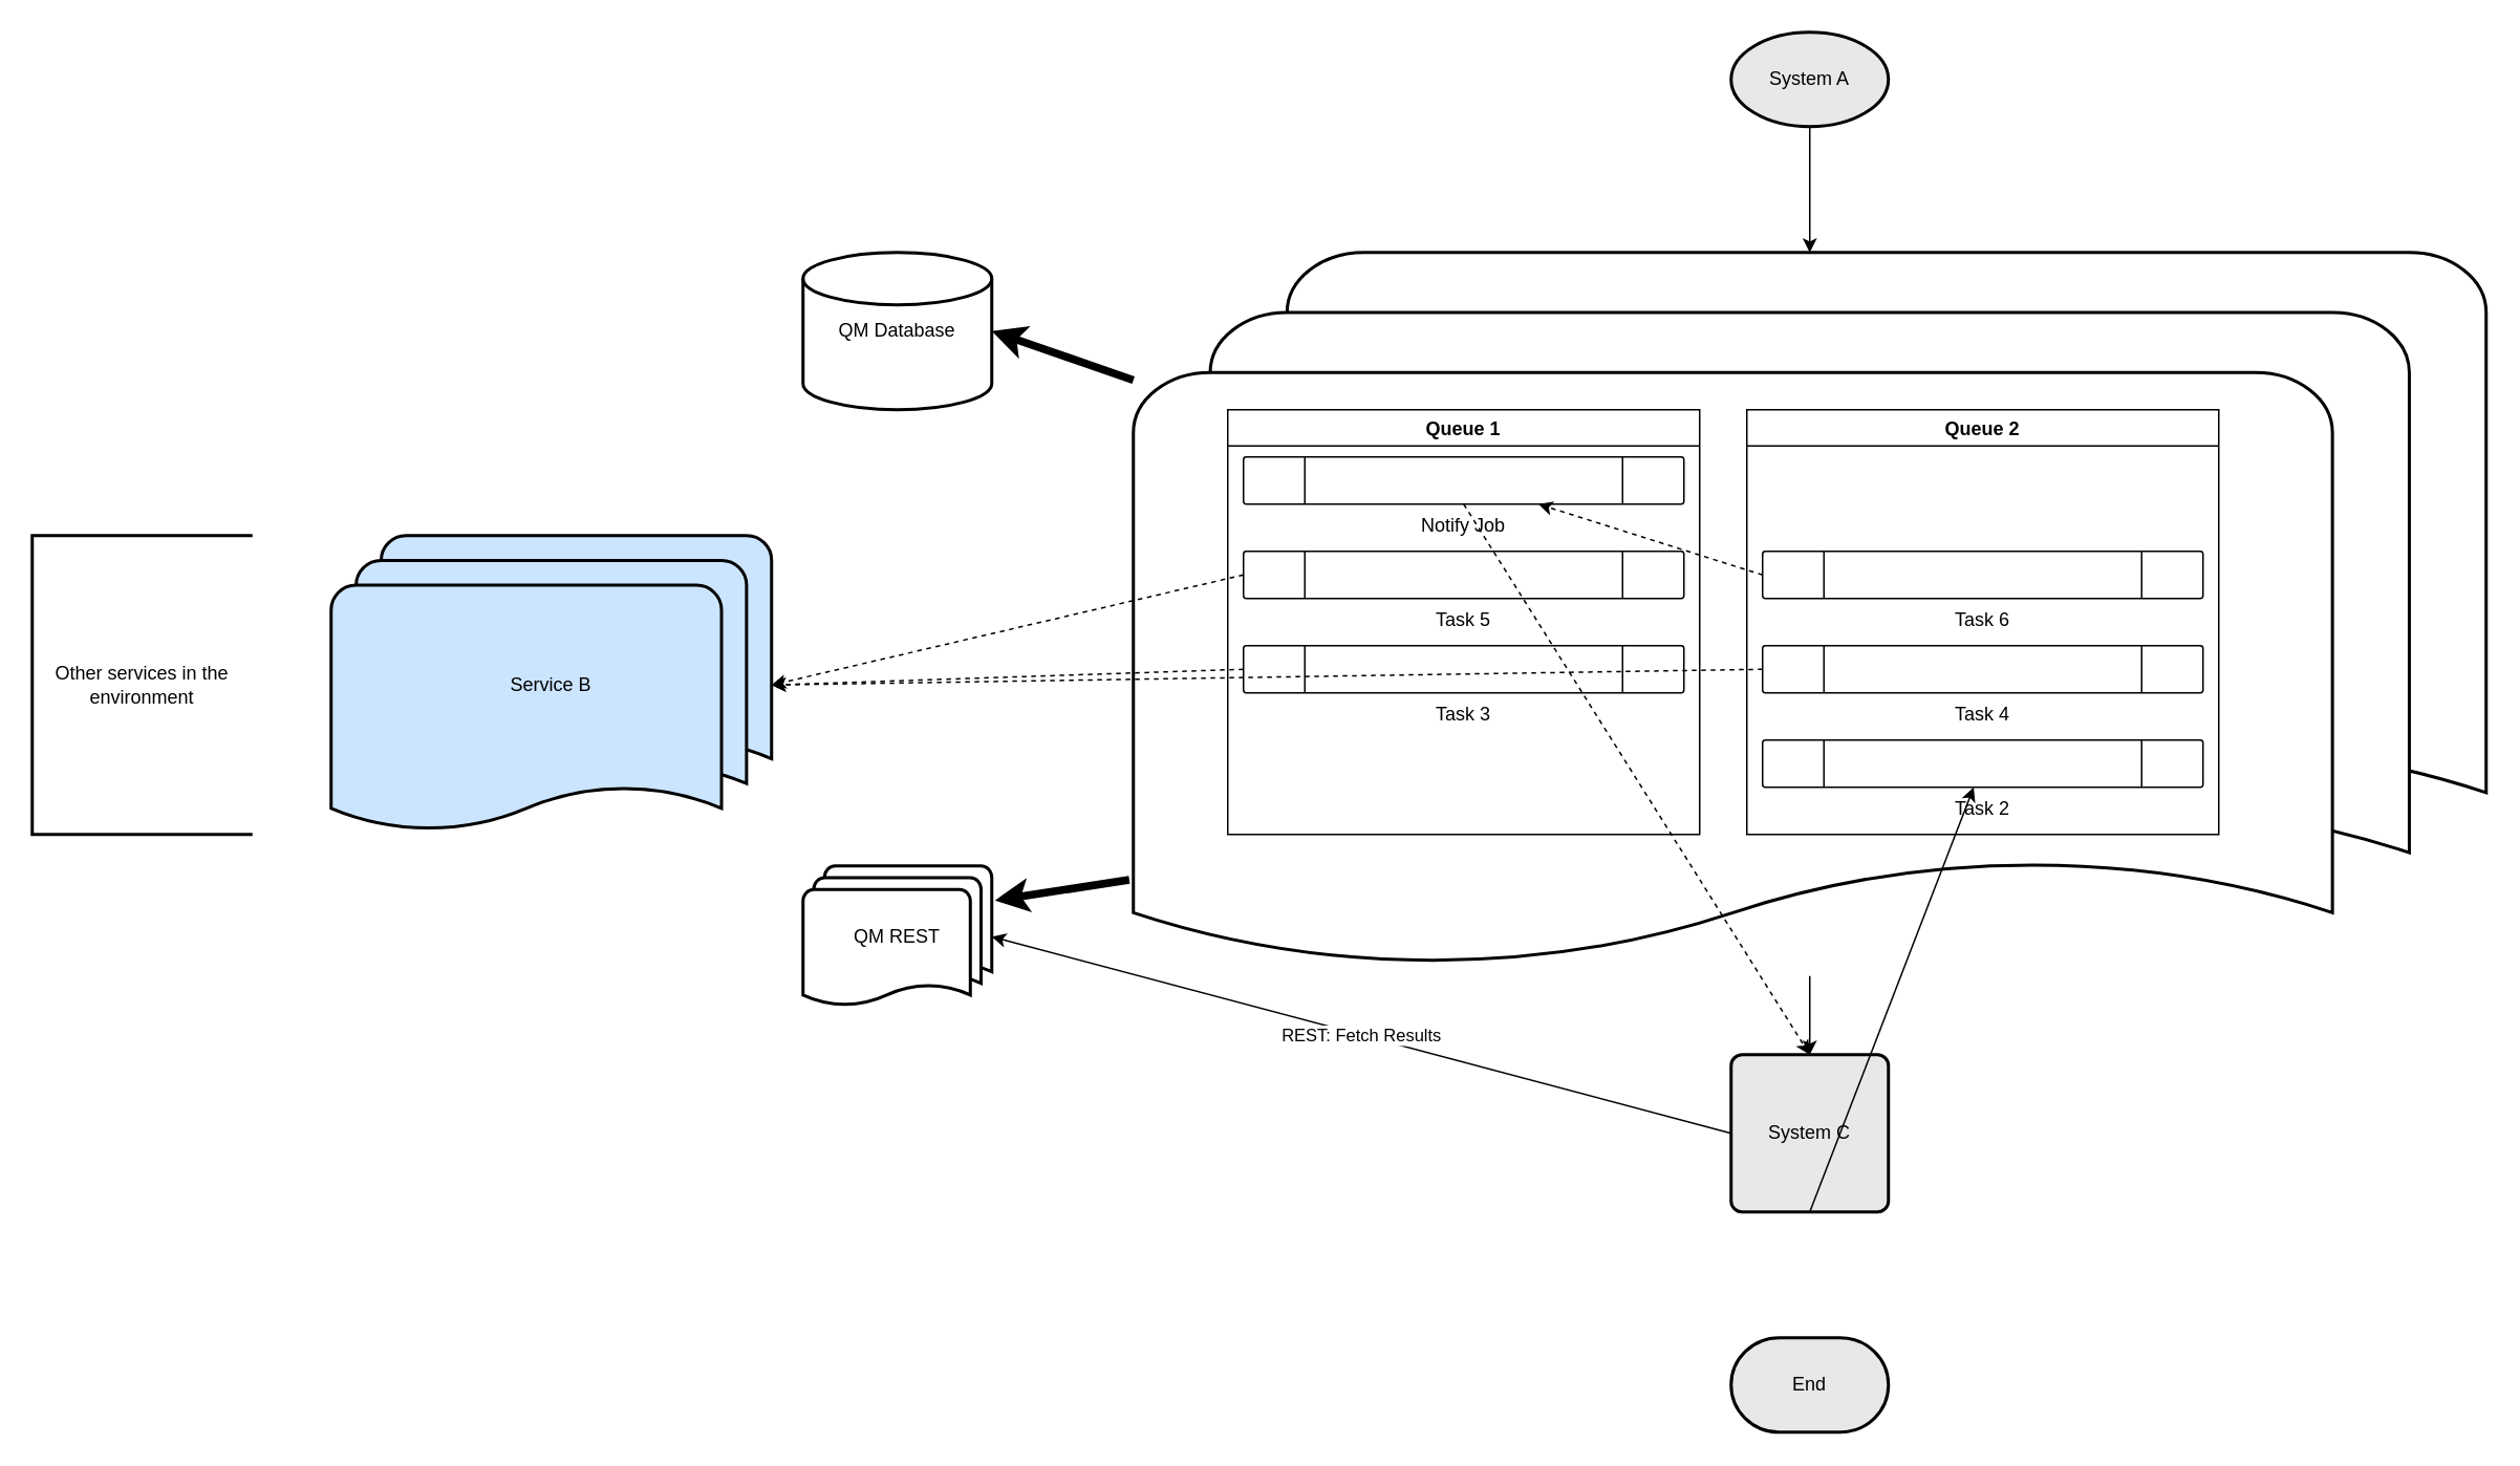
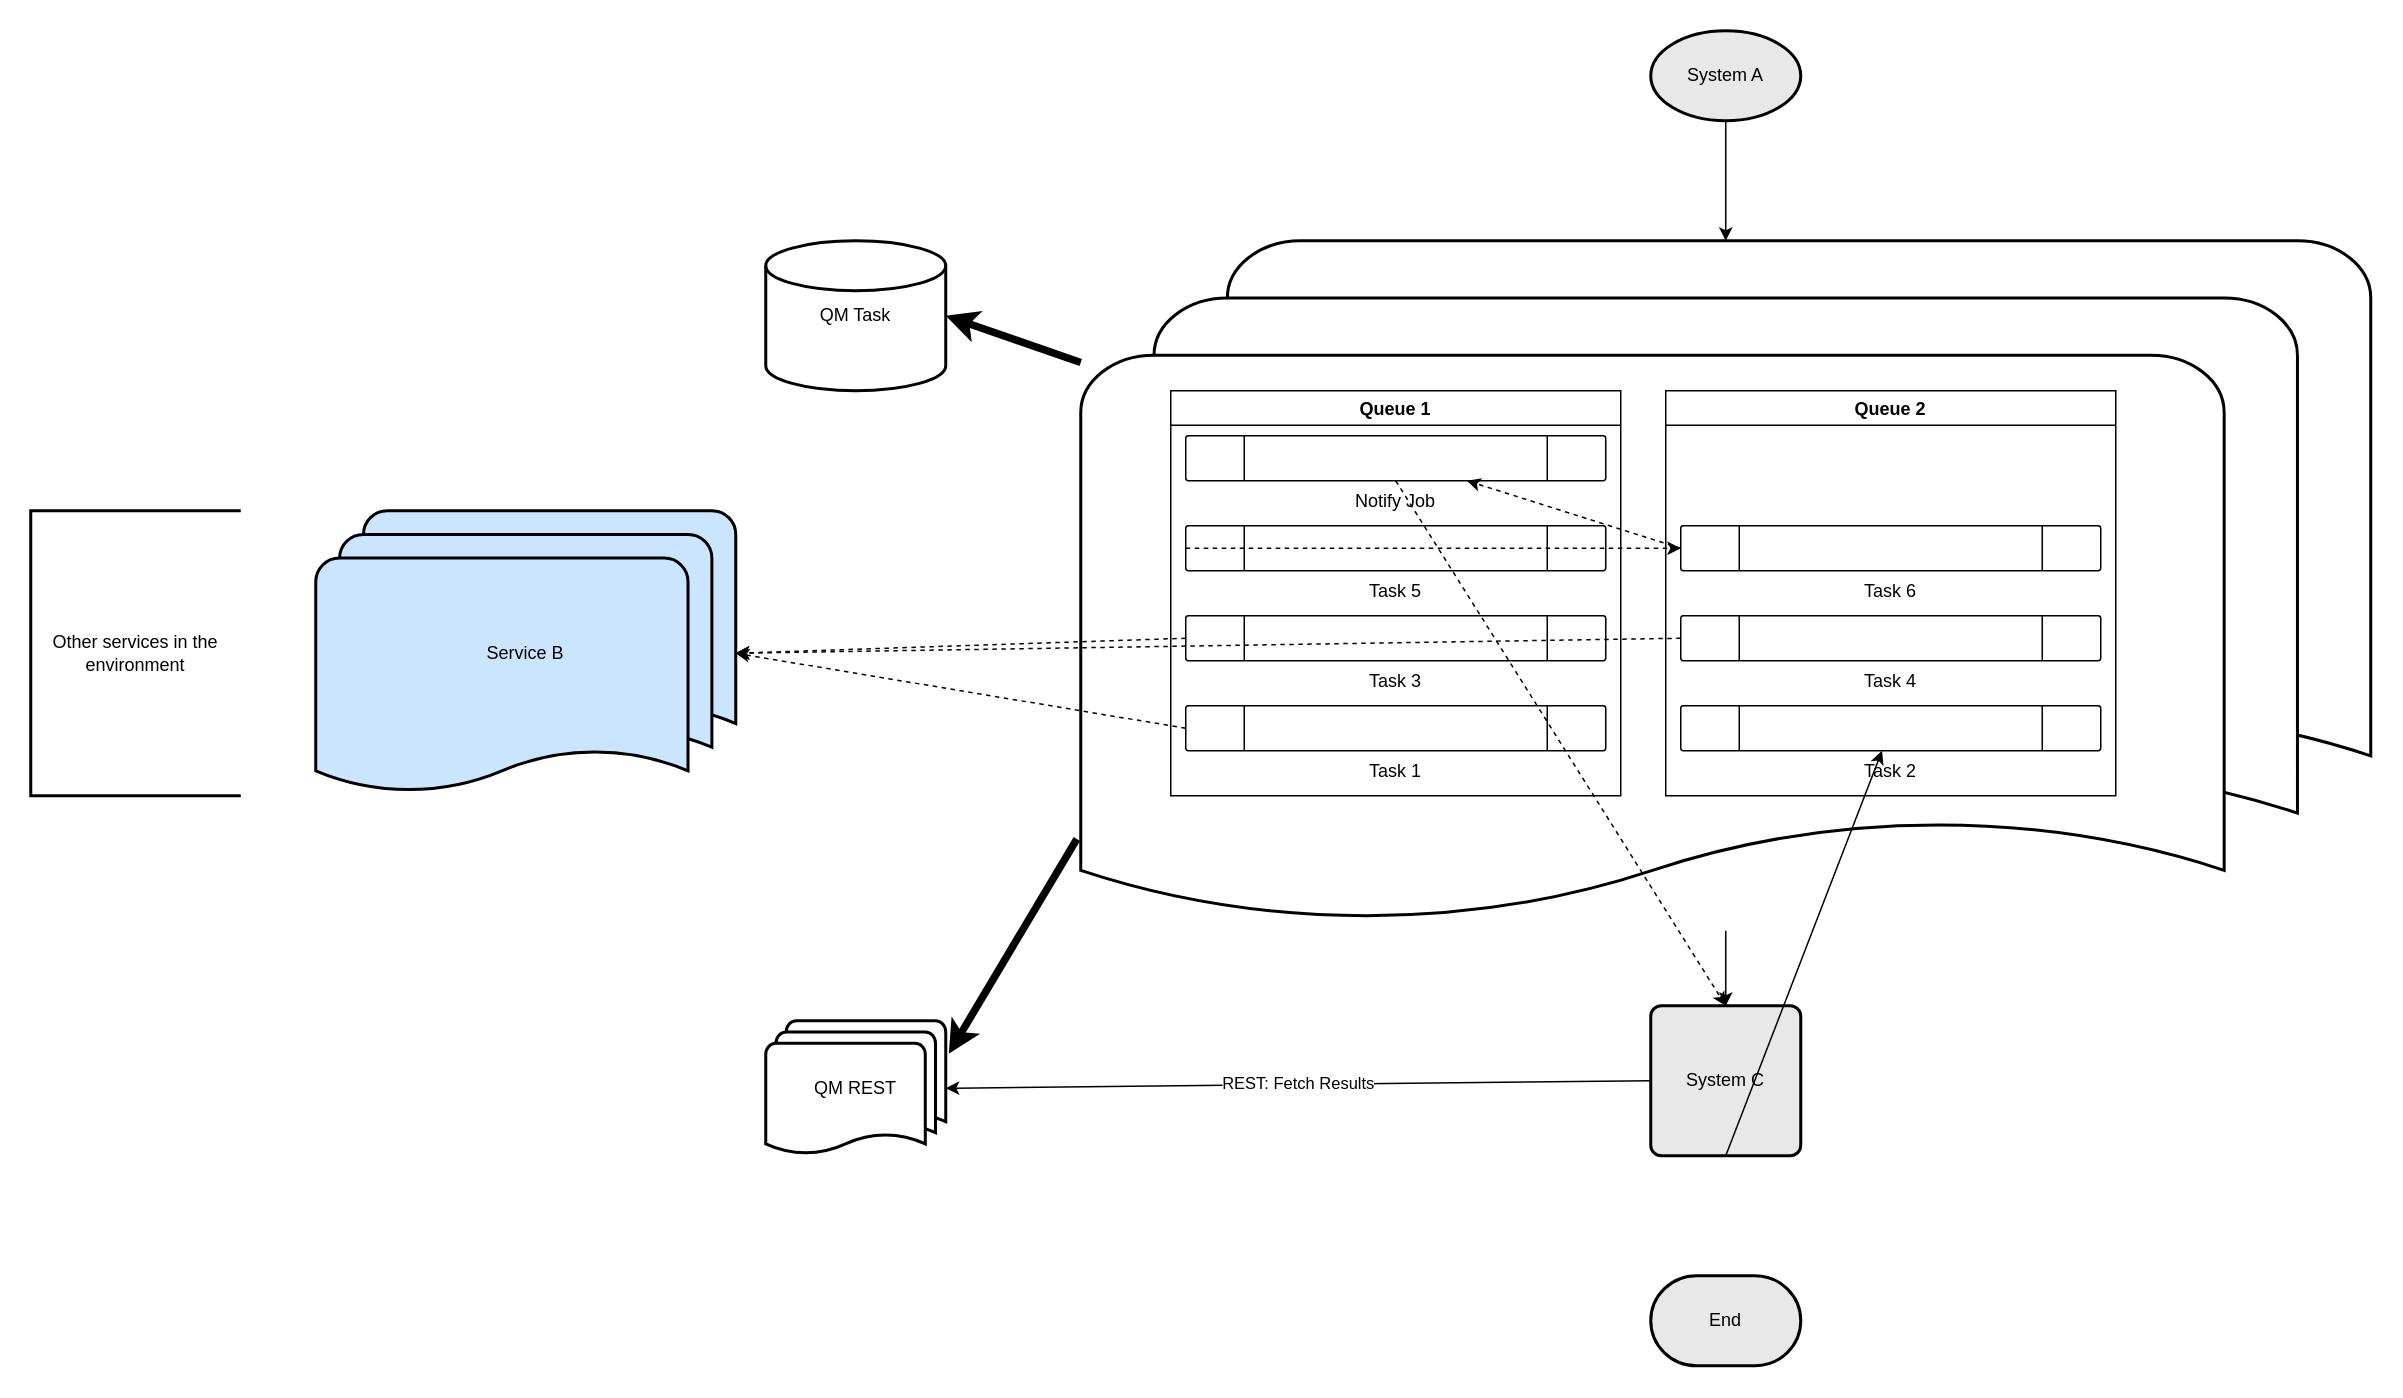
- <mxCell id="26" value="QM Database" style="strokeWidth=2;html=1;shape=mxgraph.flowchart.database;whiteSpace=wrap;fontFamily=Helvetica;fillColor=#FFFFFF;" vertex="1" parent="1"><mxGeometry x="510" y="160" width="120" height="100" as="geometry" /></mxCell>
+ <mxCell id="26" value="QM Task" style="strokeWidth=2;html=1;shape=mxgraph.flowchart.database;whiteSpace=wrap;fontFamily=Helvetica;fillColor=#FFFFFF;" vertex="1" parent="1"><mxGeometry x="510" y="160" width="120" height="100" as="geometry" /></mxCell>
- <mxCell id="19" value="" style="endArrow=classic;html=1;rounded=0;dashed=1;fontFamily=Helvetica;exitX=0;exitY=0.5;exitDx=0;exitDy=0;entryX=1;entryY=0.5;entryDx=0;entryDy=0;entryPerimeter=0;" edge="1" parent="1" source="5" target="16"><mxGeometry width="50" height="50" relative="1" as="geometry"><mxPoint x="830" y="420" as="sourcePoint" /><mxPoint x="540" y="380" as="targetPoint" /></mxGeometry></mxCell>
+ <mxCell id="19" value="" style="endArrow=classic;html=1;rounded=0;dashed=1;fontFamily=Helvetica;exitX=0;exitY=0.5;exitDx=0;exitDy=0;" edge="1" parent="1" source="5" target="13"><mxGeometry width="50" height="50" relative="1" as="geometry"><mxPoint x="830" y="420" as="sourcePoint" /><mxPoint x="540" y="380" as="targetPoint" /></mxGeometry></mxCell>
+ <mxCell id="17" value="" style="endArrow=classic;html=1;rounded=0;fontFamily=Helvetica;exitX=0;exitY=0.5;exitDx=0;exitDy=0;entryX=1;entryY=0.5;entryDx=0;entryDy=0;entryPerimeter=0;dashed=1;" edge="1" parent="1" source="6" target="16"><mxGeometry width="50" height="50" relative="1" as="geometry"><mxPoint x="630" y="420" as="sourcePoint" /><mxPoint x="680" y="370" as="targetPoint" /></mxGeometry></mxCell>
+ <mxCell id="6" value="Task 1" style="verticalLabelPosition=bottom;verticalAlign=top;html=1;shape=process;whiteSpace=wrap;rounded=1;size=0.14;arcSize=6;" vertex="1" parent="3"><mxGeometry x="10" y="210" width="280" height="30" as="geometry" /></mxCell>
- <mxCell id="28" value="QM REST" style="strokeWidth=2;html=1;shape=mxgraph.flowchart.multi-document;whiteSpace=wrap;fontFamily=Helvetica;fillColor=#FFFFFF;" vertex="1" parent="1"><mxGeometry x="510" y="550" width="120" height="90" as="geometry" /></mxCell>
+ <mxCell id="28" value="QM REST" style="strokeWidth=2;html=1;shape=mxgraph.flowchart.multi-document;whiteSpace=wrap;fontFamily=Helvetica;fillColor=#FFFFFF;" vertex="1" parent="1"><mxGeometry x="510" y="680" width="120" height="90" as="geometry" /></mxCell>
